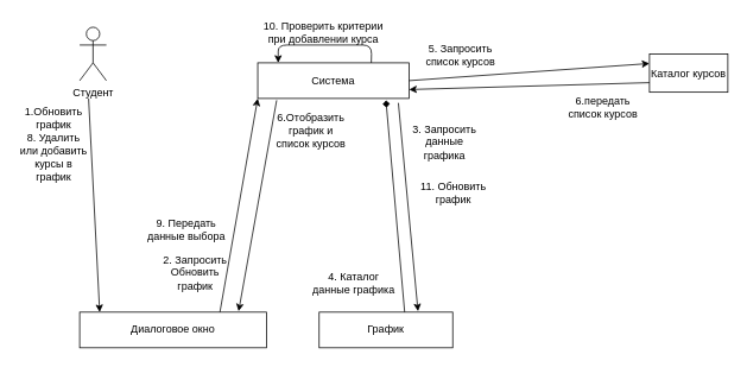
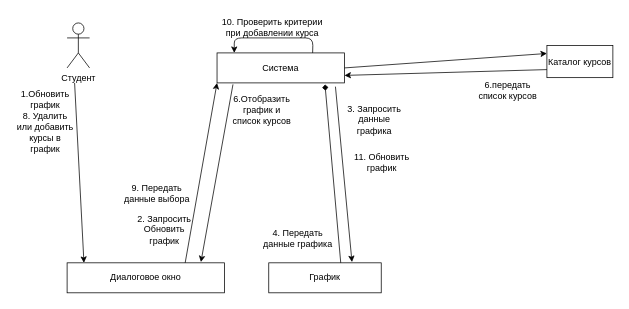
- <mxCell id="19" value="5. Запросить&lt;br&gt;список курсов" style="text;html=1;strokeColor=none;fillColor=none;align=center;verticalAlign=middle;whiteSpace=wrap;rounded=0;" vertex="1" parent="1"><mxGeometry x="469" y="51" width="96" height="20" as="geometry" /></mxCell>
- <mxCell id="17" value="4. Каталог&lt;br&gt;данные графика" style="text;html=1;strokeColor=none;fillColor=none;align=center;verticalAlign=middle;whiteSpace=wrap;rounded=0;" vertex="1" parent="1"><mxGeometry x="349" y="300" width="96" height="35" as="geometry" /></mxCell>
+ <mxCell id="17" value="4. Передать&lt;br&gt;данные графика" style="text;html=1;strokeColor=none;fillColor=none;align=center;verticalAlign=middle;whiteSpace=wrap;rounded=0;" vertex="1" parent="1"><mxGeometry x="349" y="300" width="96" height="35" as="geometry" /></mxCell>
